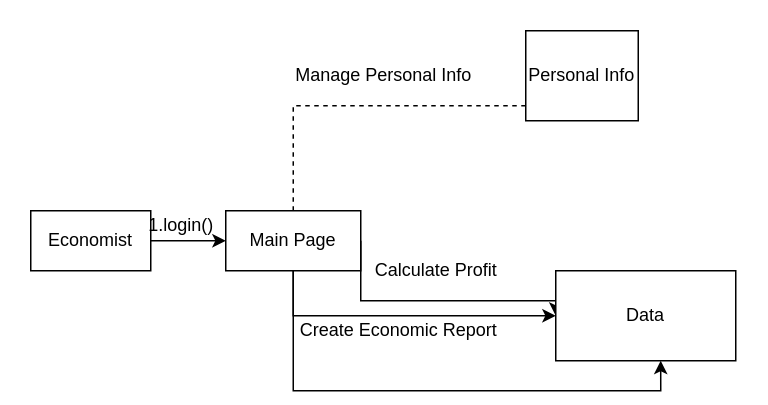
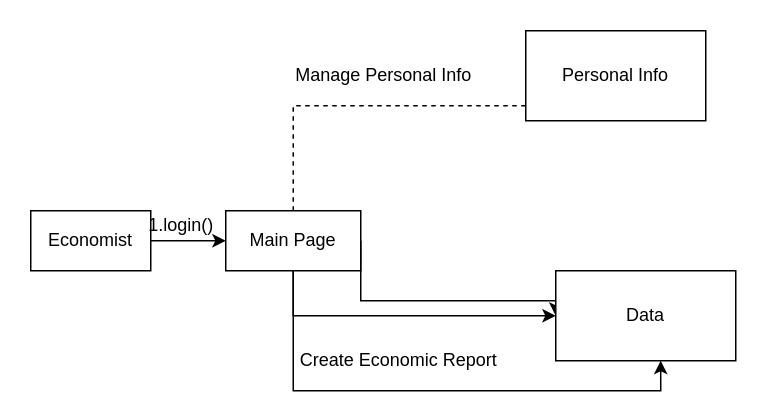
- <mxCell id="10" value="Personal Info" style="rounded=0;whiteSpace=wrap;html=1;" vertex="1" parent="1"><mxGeometry x="350" y="20" width="75" height="60" as="geometry" /></mxCell>
+ <mxCell id="10" value="Personal Info" style="rounded=0;whiteSpace=wrap;html=1;" vertex="1" parent="1"><mxGeometry x="350" y="20" width="120" height="60" as="geometry" /></mxCell>
- <mxCell id="13" value="Calculate Profit" style="text;html=1;align=center;verticalAlign=middle;resizable=0;points=[];autosize=1;strokeColor=none;" vertex="1" parent="1"><mxGeometry x="240" y="170" width="100" height="20" as="geometry" /></mxCell>
- <mxCell id="14" value="Create Economic Report" style="text;html=1;align=center;verticalAlign=middle;resizable=0;points=[];autosize=1;strokeColor=none;" vertex="1" parent="1"><mxGeometry x="190" y="210" width="150" height="20" as="geometry" /></mxCell>
+ <mxCell id="14" value="Create Economic Report" style="text;html=1;align=center;verticalAlign=middle;resizable=0;points=[];autosize=1;strokeColor=none;" vertex="1" parent="1"><mxGeometry x="190" y="230" width="150" height="20" as="geometry" /></mxCell>
